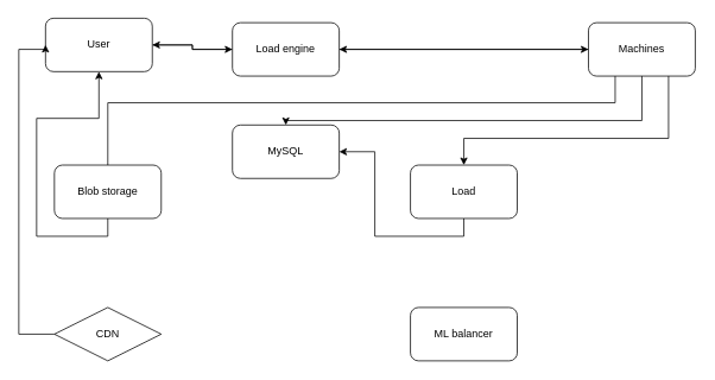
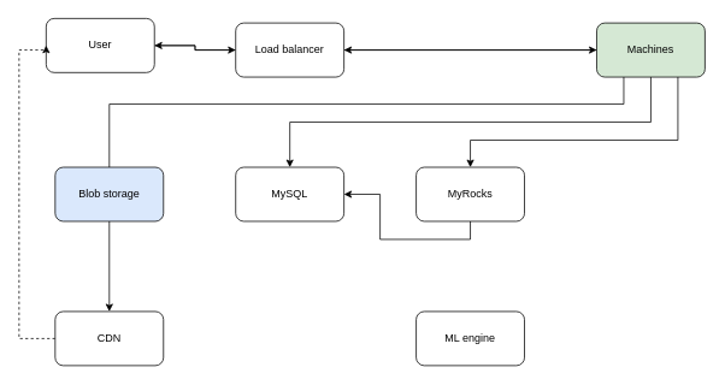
- <mxCell id="7" value="Load engine" style="rounded=1;whiteSpace=wrap;html=1;" parent="1" vertex="1"><mxGeometry x="260" y="25" width="120" height="60" as="geometry" /></mxCell>
+ <mxCell id="7" value="Load balancer" style="rounded=1;whiteSpace=wrap;html=1;" parent="1" vertex="1"><mxGeometry x="260" y="25" width="120" height="60" as="geometry" /></mxCell>
- <mxCell id="12" value="Machines" style="rounded=1;whiteSpace=wrap;html=1;" parent="1" vertex="1"><mxGeometry x="660" y="25" width="120" height="60" as="geometry" /></mxCell>
+ <mxCell id="12" value="Machines" style="rounded=1;whiteSpace=wrap;html=1;fillColor=#d5e8d4;" parent="1" vertex="1"><mxGeometry x="660" y="25" width="120" height="60" as="geometry" /></mxCell>
- <mxCell id="13" style="edgeStyle=orthogonalEdgeStyle;rounded=0;orthogonalLoop=1;jettySize=auto;html=1;exitX=0.5;exitY=1;exitDx=0;exitDy=0;" edge="1" parent="1" source="14" target="3"><mxGeometry relative="1" as="geometry" /></mxCell>
+ <mxCell id="13" style="edgeStyle=orthogonalEdgeStyle;rounded=0;orthogonalLoop=1;jettySize=auto;html=1;exitX=0.5;exitY=1;exitDx=0;exitDy=0;entryX=0.5;entryY=0;entryDx=0;entryDy=0;" edge="1" parent="1" source="14" target="20"><mxGeometry relative="1" as="geometry" /></mxCell>
- <mxCell id="15" value="MySQL" style="rounded=1;whiteSpace=wrap;html=1;" parent="1" vertex="1"><mxGeometry x="260" y="140" width="120" height="60" as="geometry" /></mxCell>
+ <mxCell id="15" value="MySQL" style="rounded=1;whiteSpace=wrap;html=1;" parent="1" vertex="1"><mxGeometry x="260" y="185" width="120" height="60" as="geometry" /></mxCell>
- <mxCell id="14" value="Blob storage" style="rounded=1;whiteSpace=wrap;html=1;" parent="1" vertex="1"><mxGeometry x="60" y="185" width="120" height="60" as="geometry" /></mxCell>
+ <mxCell id="14" value="Blob storage" style="rounded=1;whiteSpace=wrap;html=1;fillColor=#dae8fc;" parent="1" vertex="1"><mxGeometry x="60" y="185" width="120" height="60" as="geometry" /></mxCell>
- <mxCell id="17" value="Load" style="rounded=1;whiteSpace=wrap;html=1;" parent="1" vertex="1"><mxGeometry x="460" y="185" width="120" height="60" as="geometry" /></mxCell>
+ <mxCell id="17" value="MyRocks" style="rounded=1;whiteSpace=wrap;html=1;" parent="1" vertex="1"><mxGeometry x="460" y="185" width="120" height="60" as="geometry" /></mxCell>
- <mxCell id="19" style="edgeStyle=orthogonalEdgeStyle;rounded=0;orthogonalLoop=1;jettySize=auto;html=1;exitX=0;exitY=0.5;exitDx=0;exitDy=0;entryX=0;entryY=0.5;entryDx=0;entryDy=0;" edge="1" parent="1" source="20" target="3"><mxGeometry relative="1" as="geometry"><Array as="points"><mxPoint x="20" y="375" /><mxPoint x="20" y="55" /></Array></mxGeometry></mxCell>
+ <mxCell id="19" style="edgeStyle=orthogonalEdgeStyle;rounded=0;orthogonalLoop=1;jettySize=auto;html=1;exitX=0;exitY=0.5;exitDx=0;exitDy=0;entryX=0;entryY=0.5;entryDx=0;entryDy=0;dashed=1;" edge="1" parent="1" source="20" target="3"><mxGeometry relative="1" as="geometry"><Array as="points"><mxPoint x="20" y="375" /><mxPoint x="20" y="55" /></Array></mxGeometry></mxCell>
- <mxCell id="20" value="CDN" style="rhombus;whiteSpace=wrap;html=1;" vertex="1" parent="1"><mxGeometry x="60" y="345" width="120" height="60" as="geometry" /></mxCell>
+ <mxCell id="20" value="CDN" style="rounded=1;whiteSpace=wrap;html=1;" vertex="1" parent="1"><mxGeometry x="60" y="345" width="120" height="60" as="geometry" /></mxCell>
- <mxCell id="18" value="ML balancer" style="rounded=1;whiteSpace=wrap;html=1;" parent="1" vertex="1"><mxGeometry x="460" y="345" width="120" height="60" as="geometry" /></mxCell>
+ <mxCell id="18" value="ML engine" style="rounded=1;whiteSpace=wrap;html=1;" parent="1" vertex="1"><mxGeometry x="460" y="345" width="120" height="60" as="geometry" /></mxCell>
